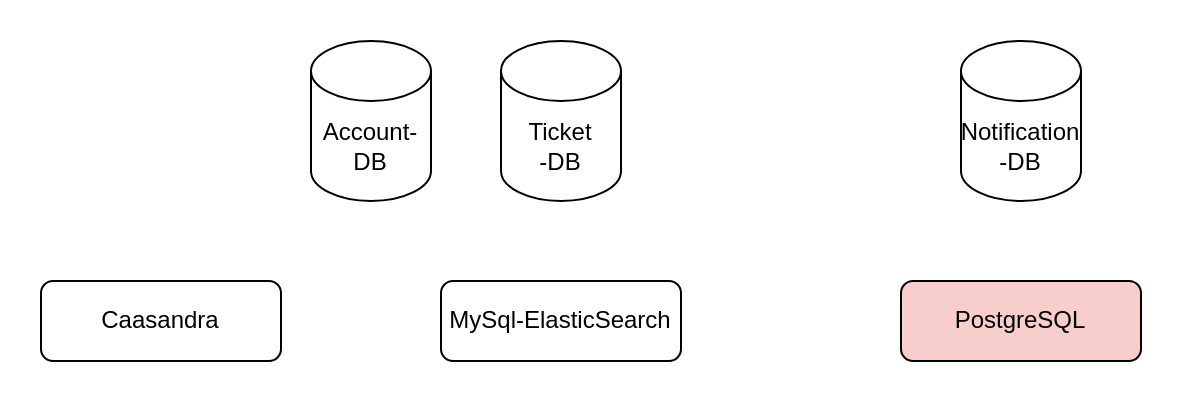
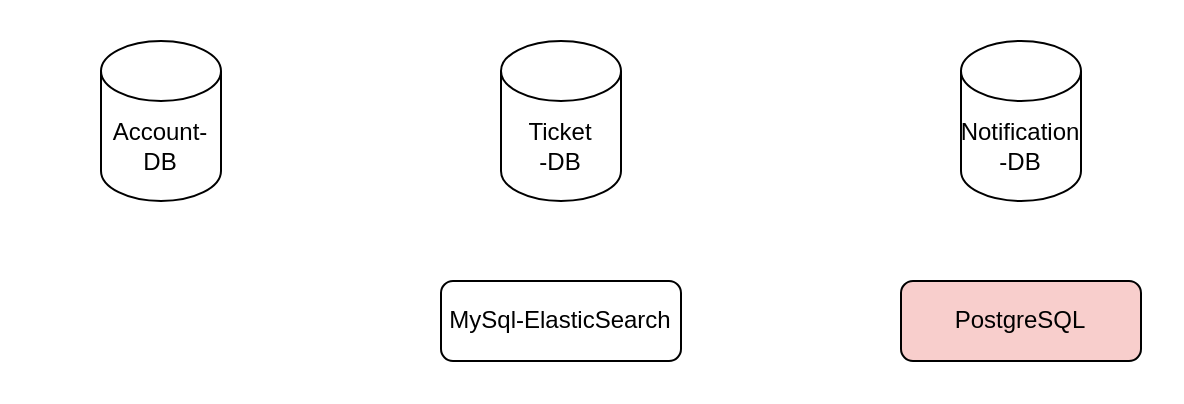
- <mxCell id="2" value="Account-DB" style="shape=cylinder3;whiteSpace=wrap;html=1;boundedLbl=1;backgroundOutline=1;size=15;" vertex="1" parent="1"><mxGeometry x="155" y="20" width="60" height="80" as="geometry" /></mxCell>
+ <mxCell id="2" value="Account-DB" style="shape=cylinder3;whiteSpace=wrap;html=1;boundedLbl=1;backgroundOutline=1;size=15;" vertex="1" parent="1"><mxGeometry x="50" y="20" width="60" height="80" as="geometry" /></mxCell>
- <mxCell id="5" value="Caasandra&lt;br&gt;" style="rounded=1;whiteSpace=wrap;html=1;" vertex="1" parent="1"><mxGeometry x="20" y="140" width="120" height="40" as="geometry" /></mxCell>
